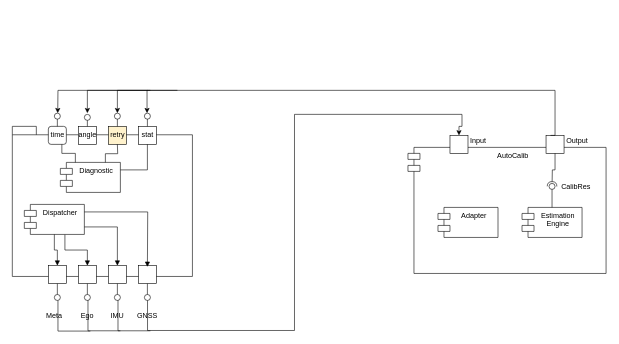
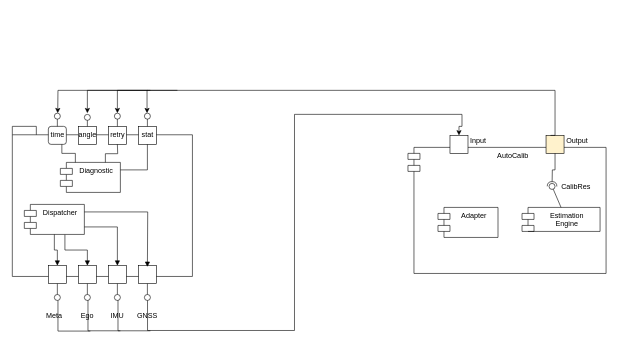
- <mxCell id="18" value="retry" style="html=1;rounded=0;direction=north;flipH=0;flipV=1;fillColor=#fff2cc;" vertex="1" parent="1"><mxGeometry x="180" y="210" width="30" height="30" as="geometry" /></mxCell>
+ <mxCell id="18" value="retry" style="html=1;rounded=0;direction=north;flipH=0;flipV=1;" vertex="1" parent="1"><mxGeometry x="180" y="210" width="30" height="30" as="geometry" /></mxCell>
- <mxCell id="8" value="Output&#10;" style="fontStyle=0;labelPosition=right;verticalLabelPosition=middle;align=left;verticalAlign=middle;spacingLeft=2;" vertex="1" parent="1"><mxGeometry x="909" y="225" width="30" height="30" as="geometry" /></mxCell>
+ <mxCell id="8" value="Output&#10;" style="fontStyle=0;labelPosition=right;verticalLabelPosition=middle;align=left;verticalAlign=middle;spacingLeft=2;fillColor=#fff2cc;" vertex="1" parent="1"><mxGeometry x="909" y="225" width="30" height="30" as="geometry" /></mxCell>
- <mxCell id="7" value="Estimation&lt;br&gt;Engine" style="shape=module;align=left;spacingLeft=20;align=center;verticalAlign=top;whiteSpace=wrap;html=1;" vertex="1" parent="1"><mxGeometry x="869" y="345" width="100" height="50" as="geometry" /></mxCell>
+ <mxCell id="7" value="Estimation&lt;br&gt;Engine" style="shape=module;align=left;spacingLeft=20;align=center;verticalAlign=top;whiteSpace=wrap;html=1;" vertex="1" parent="1"><mxGeometry x="869" y="345" width="130" height="40" as="geometry" /></mxCell>
